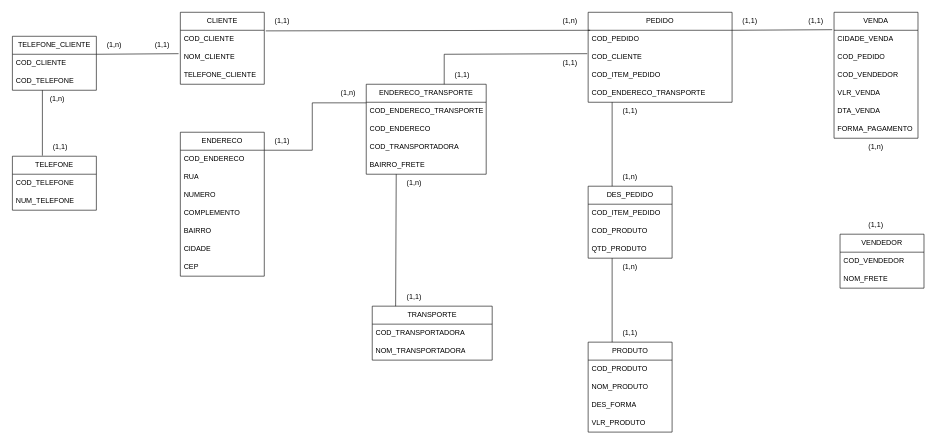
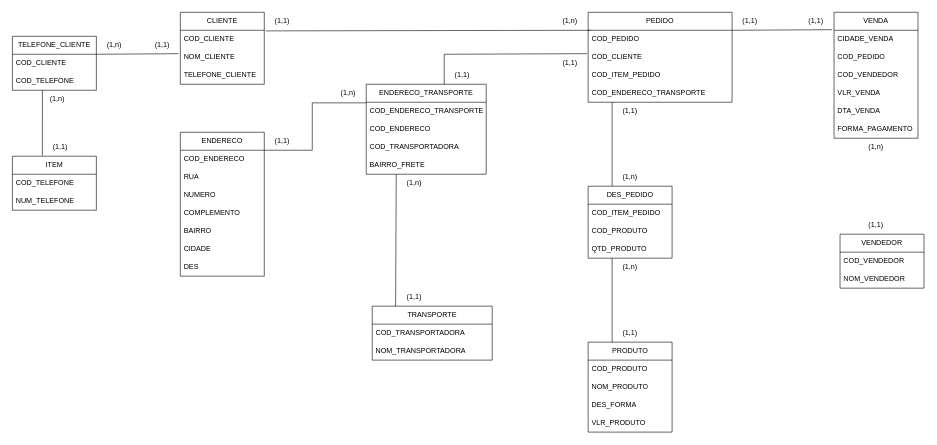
- <mxCell id="69" value="TELEFONE" style="swimlane;fontStyle=0;childLayout=stackLayout;horizontal=1;startSize=30;horizontalStack=0;resizeParent=1;resizeParentMax=0;resizeLast=0;collapsible=1;marginBottom=0;whiteSpace=wrap;html=1;" parent="1" vertex="1"><mxGeometry x="20" y="260" width="140" height="90" as="geometry" /></mxCell>
+ <mxCell id="69" value="ITEM" style="swimlane;fontStyle=0;childLayout=stackLayout;horizontal=1;startSize=30;horizontalStack=0;resizeParent=1;resizeParentMax=0;resizeLast=0;collapsible=1;marginBottom=0;whiteSpace=wrap;html=1;" parent="1" vertex="1"><mxGeometry x="20" y="260" width="140" height="90" as="geometry" /></mxCell>
- <mxCell id="54" value="CEP" style="text;strokeColor=none;fillColor=none;align=left;verticalAlign=middle;spacingLeft=4;spacingRight=4;overflow=hidden;points=[[0,0.5],[1,0.5]];portConstraint=eastwest;rotatable=0;whiteSpace=wrap;html=1;" parent="47" vertex="1"><mxGeometry y="210" width="140" height="30" as="geometry" /></mxCell>
+ <mxCell id="54" value="DES" style="text;strokeColor=none;fillColor=none;align=left;verticalAlign=middle;spacingLeft=4;spacingRight=4;overflow=hidden;points=[[0,0.5],[1,0.5]];portConstraint=eastwest;rotatable=0;whiteSpace=wrap;html=1;" parent="47" vertex="1"><mxGeometry y="210" width="140" height="30" as="geometry" /></mxCell>
- <mxCell id="39" value="NOM_FRETE" style="text;strokeColor=none;fillColor=none;align=left;verticalAlign=middle;spacingLeft=4;spacingRight=4;overflow=hidden;points=[[0,0.5],[1,0.5]];portConstraint=eastwest;rotatable=0;whiteSpace=wrap;html=1;" parent="37" vertex="1"><mxGeometry y="60" width="140" height="30" as="geometry" /></mxCell>
+ <mxCell id="39" value="NOM_VENDEDOR" style="text;strokeColor=none;fillColor=none;align=left;verticalAlign=middle;spacingLeft=4;spacingRight=4;overflow=hidden;points=[[0,0.5],[1,0.5]];portConstraint=eastwest;rotatable=0;whiteSpace=wrap;html=1;" parent="37" vertex="1"><mxGeometry y="60" width="140" height="30" as="geometry" /></mxCell>
